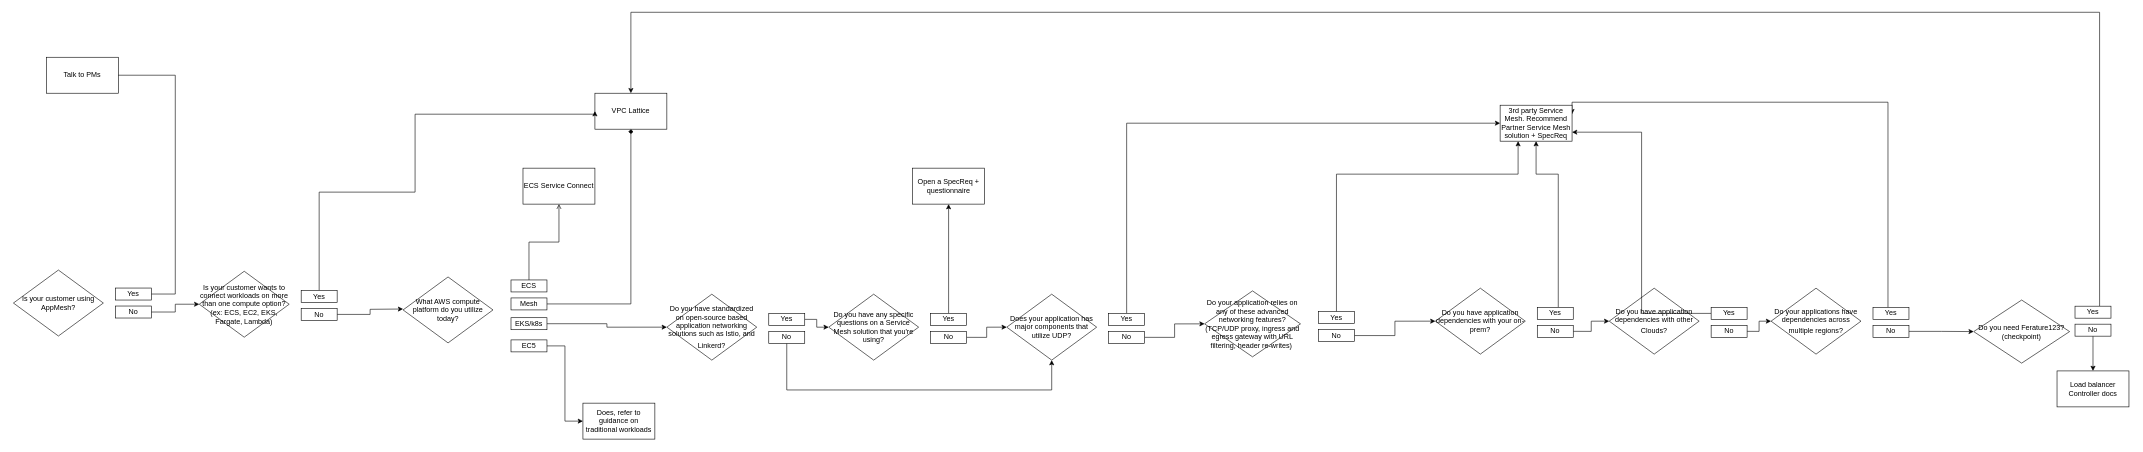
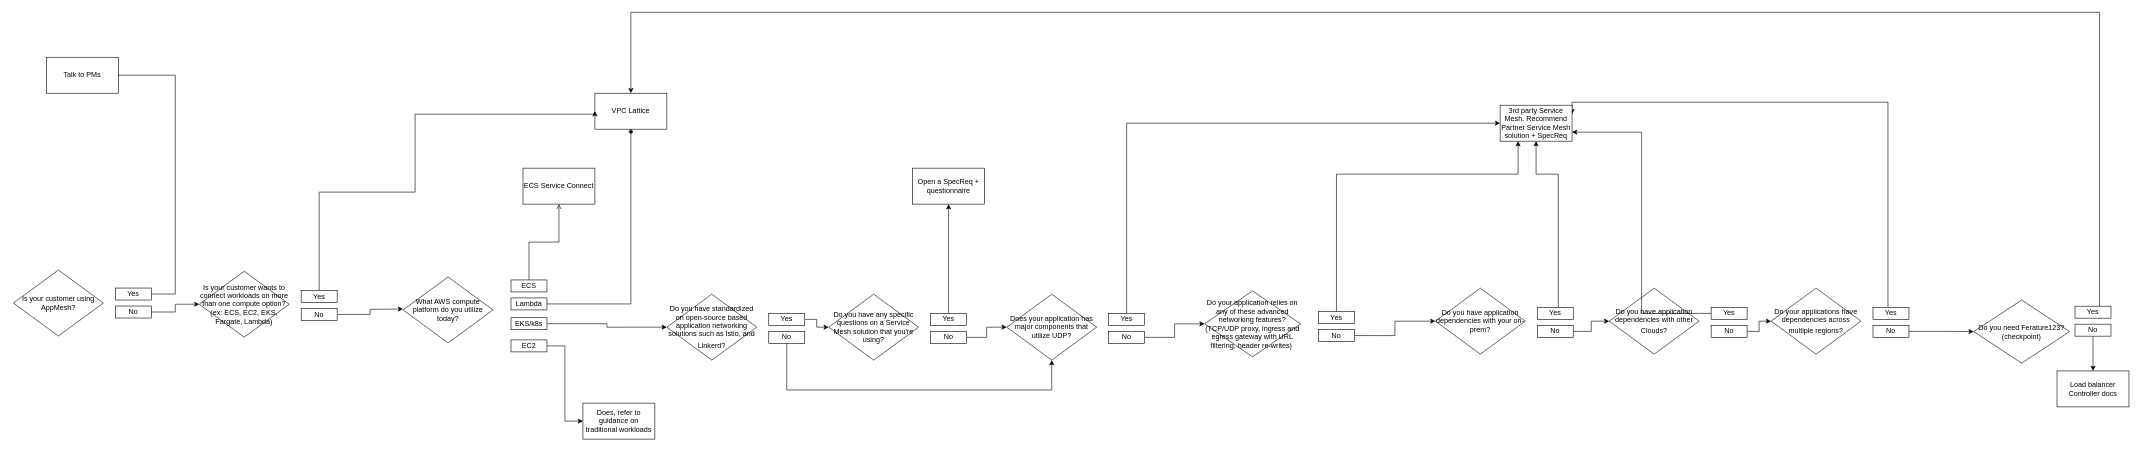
- <mxCell id="46" value="Mesh" style="rounded=0;whiteSpace=wrap;html=1;" vertex="1" parent="1"><mxGeometry x="850" y="496.5" width="60" height="20" as="geometry" /></mxCell>
+ <mxCell id="46" value="Lambda" style="rounded=0;whiteSpace=wrap;html=1;" vertex="1" parent="1"><mxGeometry x="850" y="496.5" width="60" height="20" as="geometry" /></mxCell>
- <mxCell id="50" value="EC5" style="rounded=0;whiteSpace=wrap;html=1;" vertex="1" parent="1"><mxGeometry x="850" y="566.5" width="60" height="20" as="geometry" /></mxCell>
+ <mxCell id="50" value="EC2" style="rounded=0;whiteSpace=wrap;html=1;" vertex="1" parent="1"><mxGeometry x="850" y="566.5" width="60" height="20" as="geometry" /></mxCell>
